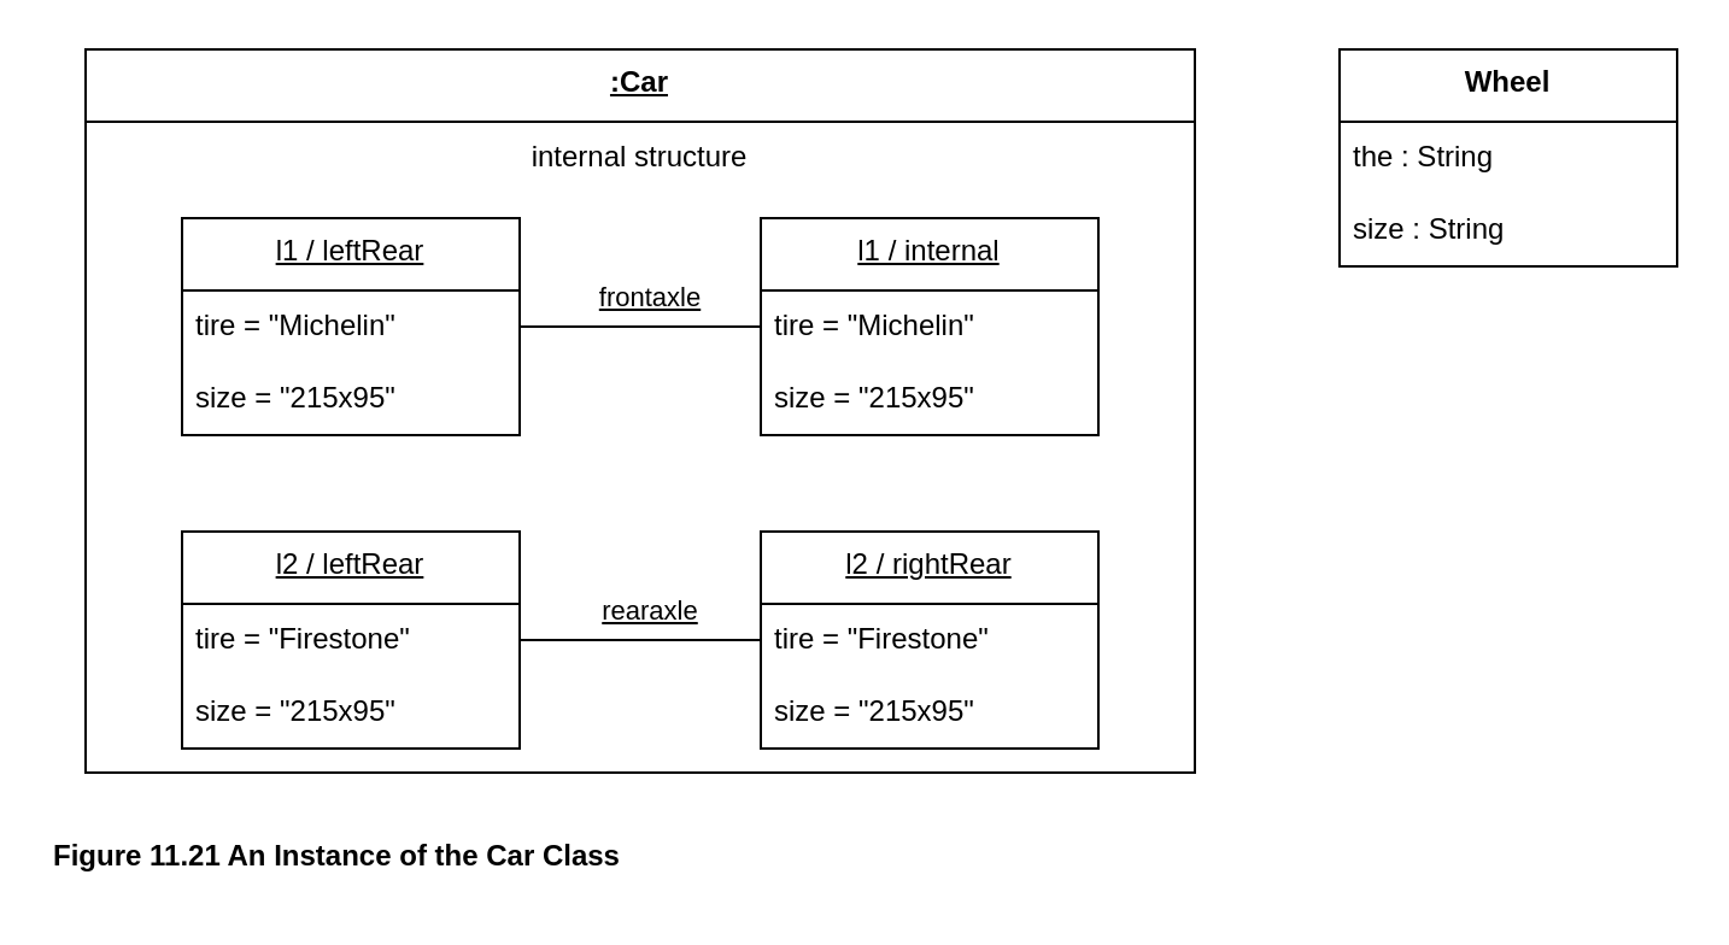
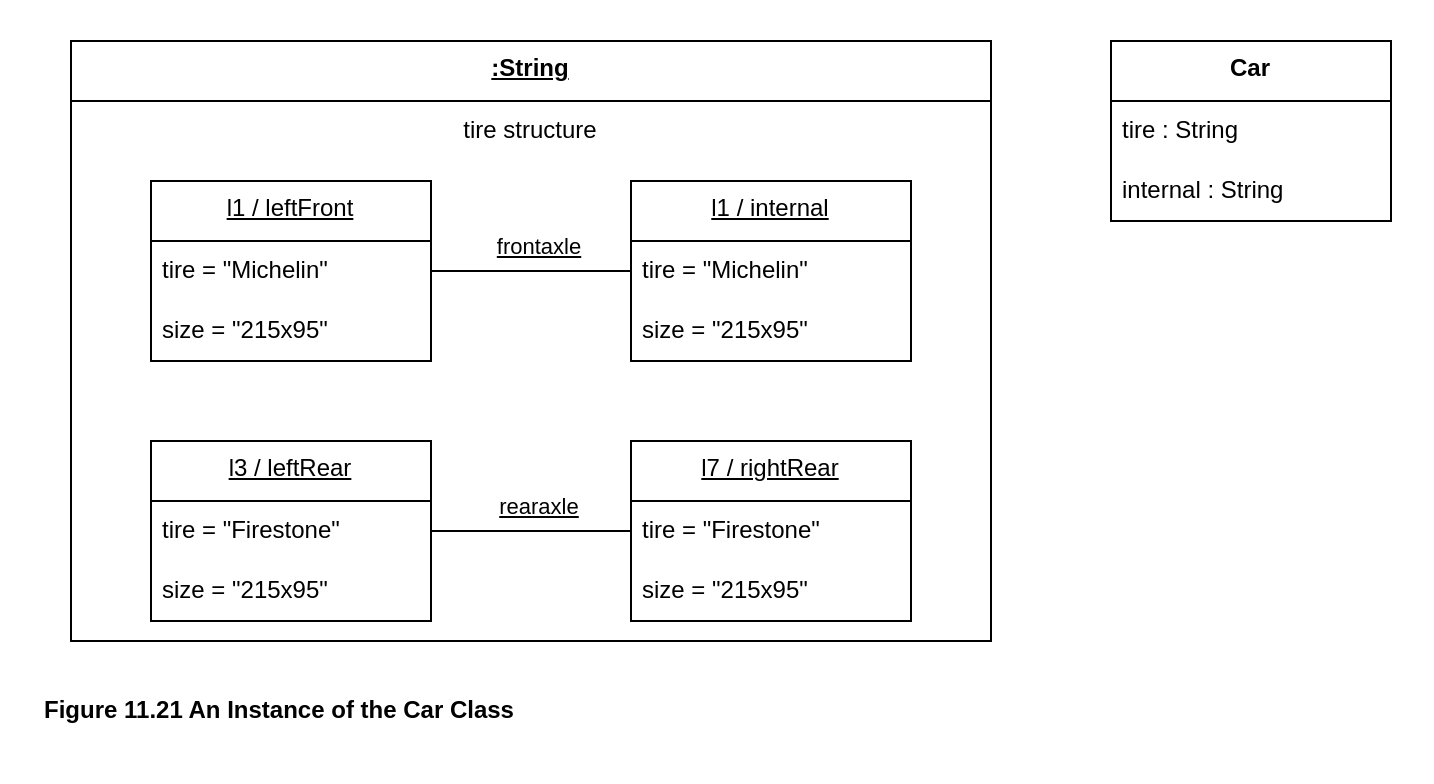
- <mxCell id="3" value="&lt;u&gt;:Car&lt;/u&gt;" style="swimlane;fontStyle=1;align=center;verticalAlign=top;childLayout=stackLayout;horizontal=1;startSize=30;horizontalStack=0;resizeParent=1;resizeParentMax=0;resizeLast=0;collapsible=0;marginBottom=0;html=1;whiteSpace=wrap;" vertex="1" parent="1"><mxGeometry x="35" y="20" width="460" height="300" as="geometry" /></mxCell>
+ <mxCell id="3" value="&lt;u&gt;:String&lt;/u&gt;" style="swimlane;fontStyle=1;align=center;verticalAlign=top;childLayout=stackLayout;horizontal=1;startSize=30;horizontalStack=0;resizeParent=1;resizeParentMax=0;resizeLast=0;collapsible=0;marginBottom=0;html=1;whiteSpace=wrap;" vertex="1" parent="1"><mxGeometry x="35" y="20" width="460" height="300" as="geometry" /></mxCell>
- <mxCell id="25" value="&lt;b&gt;Wheel&lt;/b&gt;" style="swimlane;fontStyle=0;align=center;verticalAlign=top;childLayout=stackLayout;horizontal=1;startSize=30;horizontalStack=0;resizeParent=1;resizeParentMax=0;resizeLast=0;collapsible=0;marginBottom=0;html=1;whiteSpace=wrap;" vertex="1" parent="1"><mxGeometry x="555" y="20" width="140" height="90" as="geometry" /></mxCell>
+ <mxCell id="25" value="&lt;b&gt;Car&lt;/b&gt;" style="swimlane;fontStyle=0;align=center;verticalAlign=top;childLayout=stackLayout;horizontal=1;startSize=30;horizontalStack=0;resizeParent=1;resizeParentMax=0;resizeLast=0;collapsible=0;marginBottom=0;html=1;whiteSpace=wrap;" vertex="1" parent="1"><mxGeometry x="555" y="20" width="140" height="90" as="geometry" /></mxCell>
- <mxCell id="4" value="internal structure" style="html=1;strokeColor=none;fillColor=none;align=center;verticalAlign=middle;spacingLeft=4;spacingRight=4;rotatable=0;points=[[0,0.5],[1,0.5]];resizeWidth=1;whiteSpace=wrap;" vertex="1" parent="3"><mxGeometry y="30" width="460" height="30" as="geometry" /></mxCell>
+ <mxCell id="4" value="tire structure" style="html=1;strokeColor=none;fillColor=none;align=center;verticalAlign=middle;spacingLeft=4;spacingRight=4;rotatable=0;points=[[0,0.5],[1,0.5]];resizeWidth=1;whiteSpace=wrap;" vertex="1" parent="3"><mxGeometry y="30" width="460" height="30" as="geometry" /></mxCell>
- <mxCell id="26" value="the : String" style="text;html=1;strokeColor=none;fillColor=none;align=left;verticalAlign=middle;spacingLeft=4;spacingRight=4;overflow=hidden;rotatable=0;points=[[0,0.5],[1,0.5]];portConstraint=eastwest;whiteSpace=wrap;" vertex="1" parent="25"><mxGeometry y="30" width="140" height="30" as="geometry" /></mxCell>
+ <mxCell id="26" value="tire : String" style="text;html=1;strokeColor=none;fillColor=none;align=left;verticalAlign=middle;spacingLeft=4;spacingRight=4;overflow=hidden;rotatable=0;points=[[0,0.5],[1,0.5]];portConstraint=eastwest;whiteSpace=wrap;" vertex="1" parent="25"><mxGeometry y="30" width="140" height="30" as="geometry" /></mxCell>
- <mxCell id="27" value="size : String" style="text;html=1;strokeColor=none;fillColor=none;align=left;verticalAlign=middle;spacingLeft=4;spacingRight=4;overflow=hidden;rotatable=0;points=[[0,0.5],[1,0.5]];portConstraint=eastwest;whiteSpace=wrap;" vertex="1" parent="25"><mxGeometry y="60" width="140" height="30" as="geometry" /></mxCell>
+ <mxCell id="27" value="internal : String" style="text;html=1;strokeColor=none;fillColor=none;align=left;verticalAlign=middle;spacingLeft=4;spacingRight=4;overflow=hidden;rotatable=0;points=[[0,0.5],[1,0.5]];portConstraint=eastwest;whiteSpace=wrap;" vertex="1" parent="25"><mxGeometry y="60" width="140" height="30" as="geometry" /></mxCell>
- <mxCell id="8" value="&lt;u&gt;l1 / leftRear&lt;/u&gt;" style="swimlane;fontStyle=0;align=center;verticalAlign=top;childLayout=stackLayout;horizontal=1;startSize=30;horizontalStack=0;resizeParent=1;resizeParentMax=0;resizeLast=0;collapsible=0;marginBottom=0;html=1;whiteSpace=wrap;" vertex="1" parent="7"><mxGeometry width="140" height="90" as="geometry" /></mxCell>
+ <mxCell id="8" value="&lt;u&gt;l1 / leftFront&lt;/u&gt;" style="swimlane;fontStyle=0;align=center;verticalAlign=top;childLayout=stackLayout;horizontal=1;startSize=30;horizontalStack=0;resizeParent=1;resizeParentMax=0;resizeLast=0;collapsible=0;marginBottom=0;html=1;whiteSpace=wrap;" vertex="1" parent="7"><mxGeometry width="140" height="90" as="geometry" /></mxCell>
- <mxCell id="17" value="&lt;u&gt;l2&amp;nbsp;/ leftRear&lt;/u&gt;" style="swimlane;fontStyle=0;align=center;verticalAlign=top;childLayout=stackLayout;horizontal=1;startSize=30;horizontalStack=0;resizeParent=1;resizeParentMax=0;resizeLast=0;collapsible=0;marginBottom=0;html=1;whiteSpace=wrap;" vertex="1" parent="16"><mxGeometry width="140" height="90" as="geometry" /></mxCell>
+ <mxCell id="17" value="&lt;u&gt;l3&amp;nbsp;/ leftRear&lt;/u&gt;" style="swimlane;fontStyle=0;align=center;verticalAlign=top;childLayout=stackLayout;horizontal=1;startSize=30;horizontalStack=0;resizeParent=1;resizeParentMax=0;resizeLast=0;collapsible=0;marginBottom=0;html=1;whiteSpace=wrap;" vertex="1" parent="16"><mxGeometry width="140" height="90" as="geometry" /></mxCell>
- <mxCell id="20" value="&lt;u&gt;l2 / rightRear&lt;/u&gt;" style="swimlane;fontStyle=0;align=center;verticalAlign=top;childLayout=stackLayout;horizontal=1;startSize=30;horizontalStack=0;resizeParent=1;resizeParentMax=0;resizeLast=0;collapsible=0;marginBottom=0;html=1;whiteSpace=wrap;" vertex="1" parent="16"><mxGeometry x="240" width="140" height="90" as="geometry" /></mxCell>
+ <mxCell id="20" value="&lt;u&gt;l7 / rightRear&lt;/u&gt;" style="swimlane;fontStyle=0;align=center;verticalAlign=top;childLayout=stackLayout;horizontal=1;startSize=30;horizontalStack=0;resizeParent=1;resizeParentMax=0;resizeLast=0;collapsible=0;marginBottom=0;html=1;whiteSpace=wrap;" vertex="1" parent="16"><mxGeometry x="240" width="140" height="90" as="geometry" /></mxCell>
